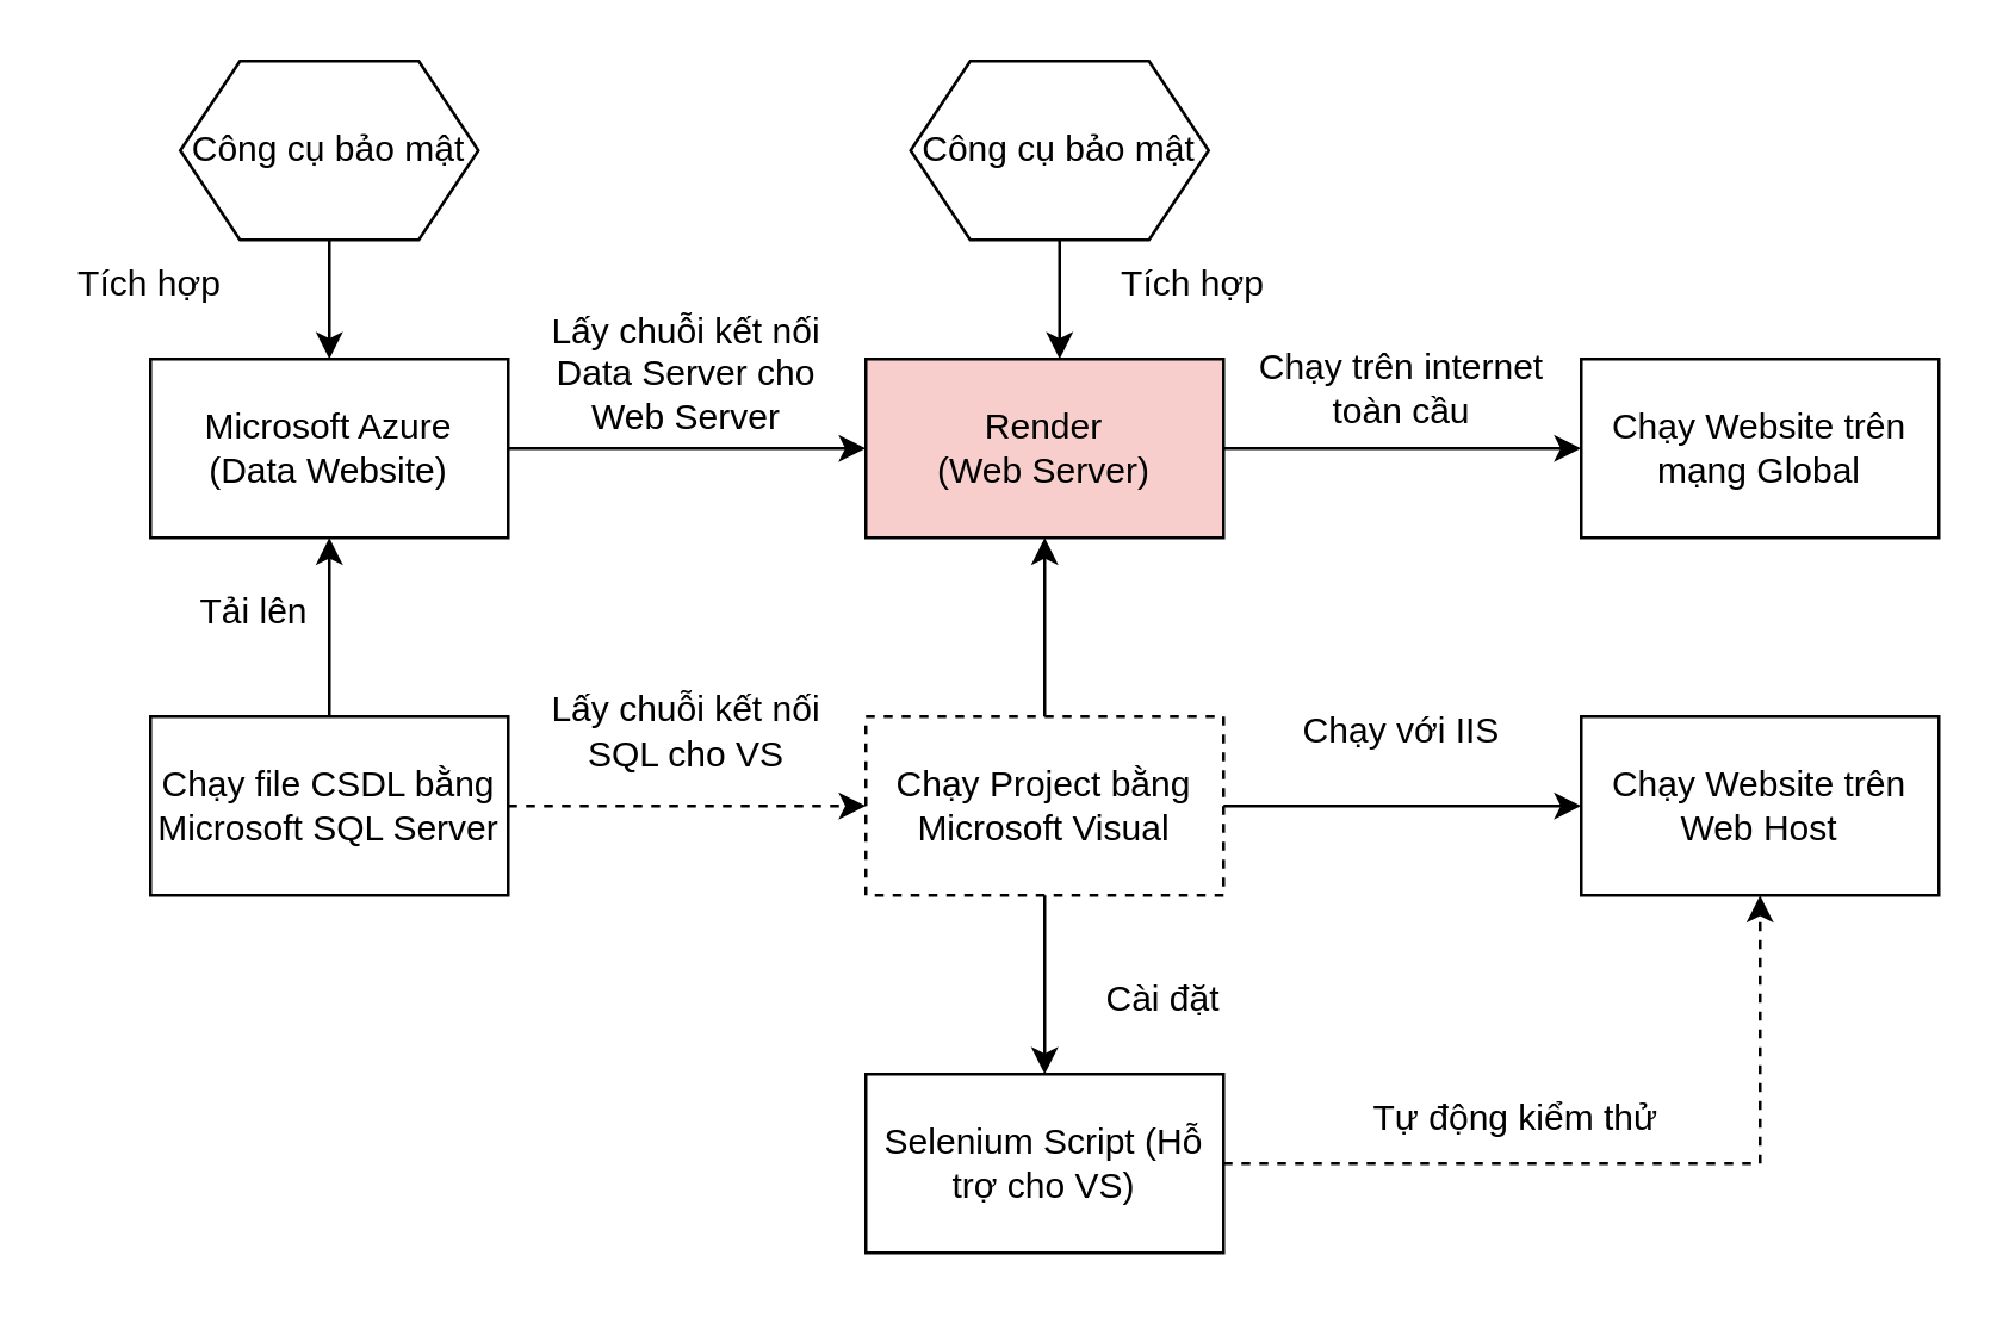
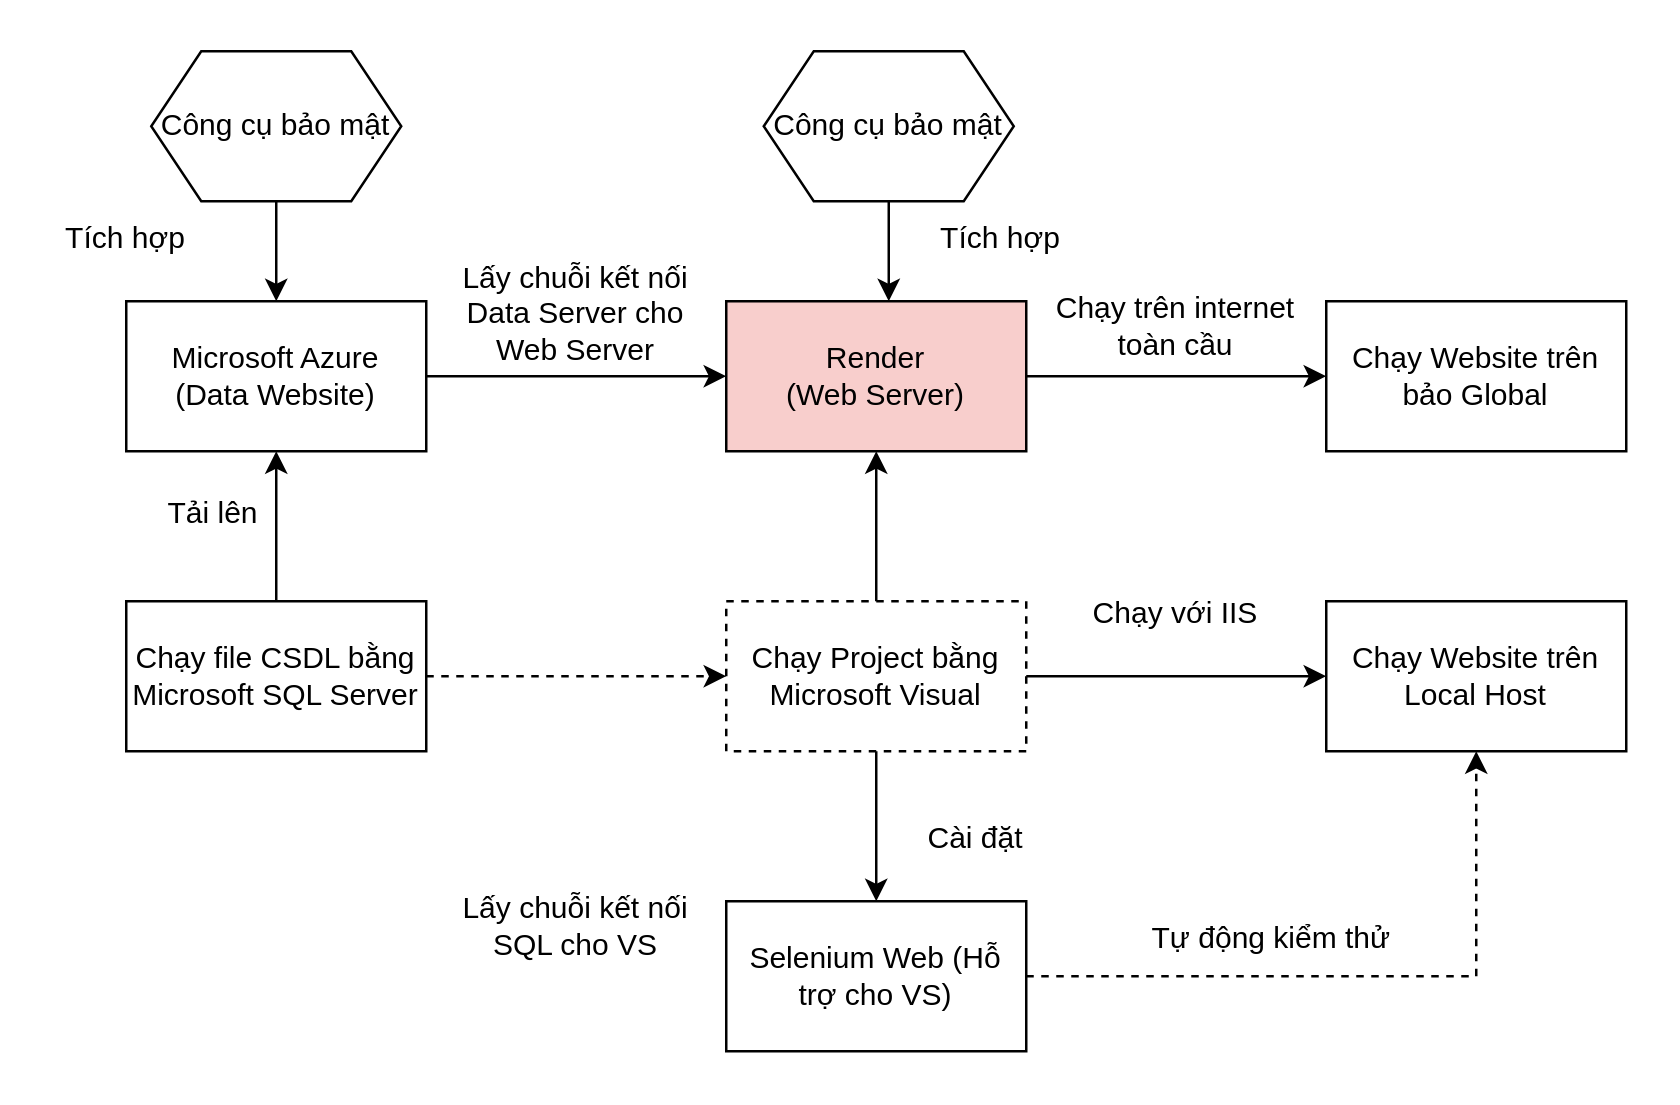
- <mxCell id="21" value="Chạy Website trên mạng Global" style="rounded=0;whiteSpace=wrap;html=1;" vertex="1" parent="1"><mxGeometry x="530" y="120" width="120" height="60" as="geometry" /></mxCell>
+ <mxCell id="21" value="Chạy Website trên bảo Global" style="rounded=0;whiteSpace=wrap;html=1;" vertex="1" parent="1"><mxGeometry x="530" y="120" width="120" height="60" as="geometry" /></mxCell>
- <mxCell id="4" value="Lấy chuỗi kết nối SQL cho VS" style="text;html=1;strokeColor=none;fillColor=none;align=center;verticalAlign=middle;whiteSpace=wrap;rounded=0;" vertex="1" parent="1"><mxGeometry x="180" y="230" width="100" height="30" as="geometry" /></mxCell>
+ <mxCell id="4" value="Lấy chuỗi kết nối SQL cho VS" style="text;html=1;strokeColor=none;fillColor=none;align=center;verticalAlign=middle;whiteSpace=wrap;rounded=0;" vertex="1" parent="1"><mxGeometry x="180" y="355" width="100" height="30" as="geometry" /></mxCell>
- <mxCell id="6" value="Chạy Website trên Web Host" style="rounded=0;whiteSpace=wrap;html=1;" vertex="1" parent="1"><mxGeometry x="530" y="240" width="120" height="60" as="geometry" /></mxCell>
+ <mxCell id="6" value="Chạy Website trên Local Host" style="rounded=0;whiteSpace=wrap;html=1;" vertex="1" parent="1"><mxGeometry x="530" y="240" width="120" height="60" as="geometry" /></mxCell>
- <mxCell id="8" value="Selenium Script (Hỗ trợ cho VS)" style="rounded=0;whiteSpace=wrap;html=1;" vertex="1" parent="1"><mxGeometry x="290" y="360" width="120" height="60" as="geometry" /></mxCell>
+ <mxCell id="8" value="Selenium Web (Hỗ trợ cho VS)" style="rounded=0;whiteSpace=wrap;html=1;" vertex="1" parent="1"><mxGeometry x="290" y="360" width="120" height="60" as="geometry" /></mxCell>
